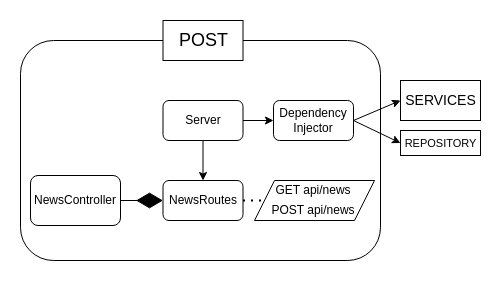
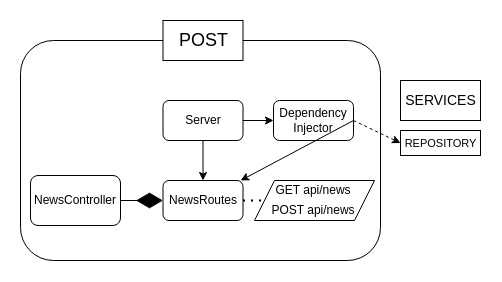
- <mxCell id="14" value="" style="endArrow=classic;html=1;entryX=0;entryY=0.5;entryDx=0;entryDy=0;exitX=1;exitY=0.5;exitDx=0;exitDy=0;" edge="1" parent="1" source="10" target="11"><mxGeometry width="50" height="50" relative="1" as="geometry"><mxPoint x="290" y="280" as="sourcePoint" /><mxPoint x="340" y="230" as="targetPoint" /></mxGeometry></mxCell>
+ <mxCell id="14" value="" style="endArrow=classic;html=1;exitX=1;exitY=0.5;exitDx=0;exitDy=0;" edge="1" parent="1" source="10" target="7"><mxGeometry width="50" height="50" relative="1" as="geometry"><mxPoint x="290" y="280" as="sourcePoint" /><mxPoint x="340" y="230" as="targetPoint" /></mxGeometry></mxCell>
- <mxCell id="13" value="" style="endArrow=classic;html=1;entryX=0;entryY=0.5;entryDx=0;entryDy=0;exitX=1;exitY=0.5;exitDx=0;exitDy=0;" edge="1" parent="1" source="10" target="12"><mxGeometry width="50" height="50" relative="1" as="geometry"><mxPoint x="290" y="280" as="sourcePoint" /><mxPoint x="340" y="230" as="targetPoint" /></mxGeometry></mxCell>
+ <mxCell id="13" value="" style="endArrow=classic;html=1;entryX=0;entryY=0.5;entryDx=0;entryDy=0;exitX=1;exitY=0.5;exitDx=0;exitDy=0;dashed=1;" edge="1" parent="1" source="10" target="12"><mxGeometry width="50" height="50" relative="1" as="geometry"><mxPoint x="290" y="280" as="sourcePoint" /><mxPoint x="340" y="230" as="targetPoint" /></mxGeometry></mxCell>
